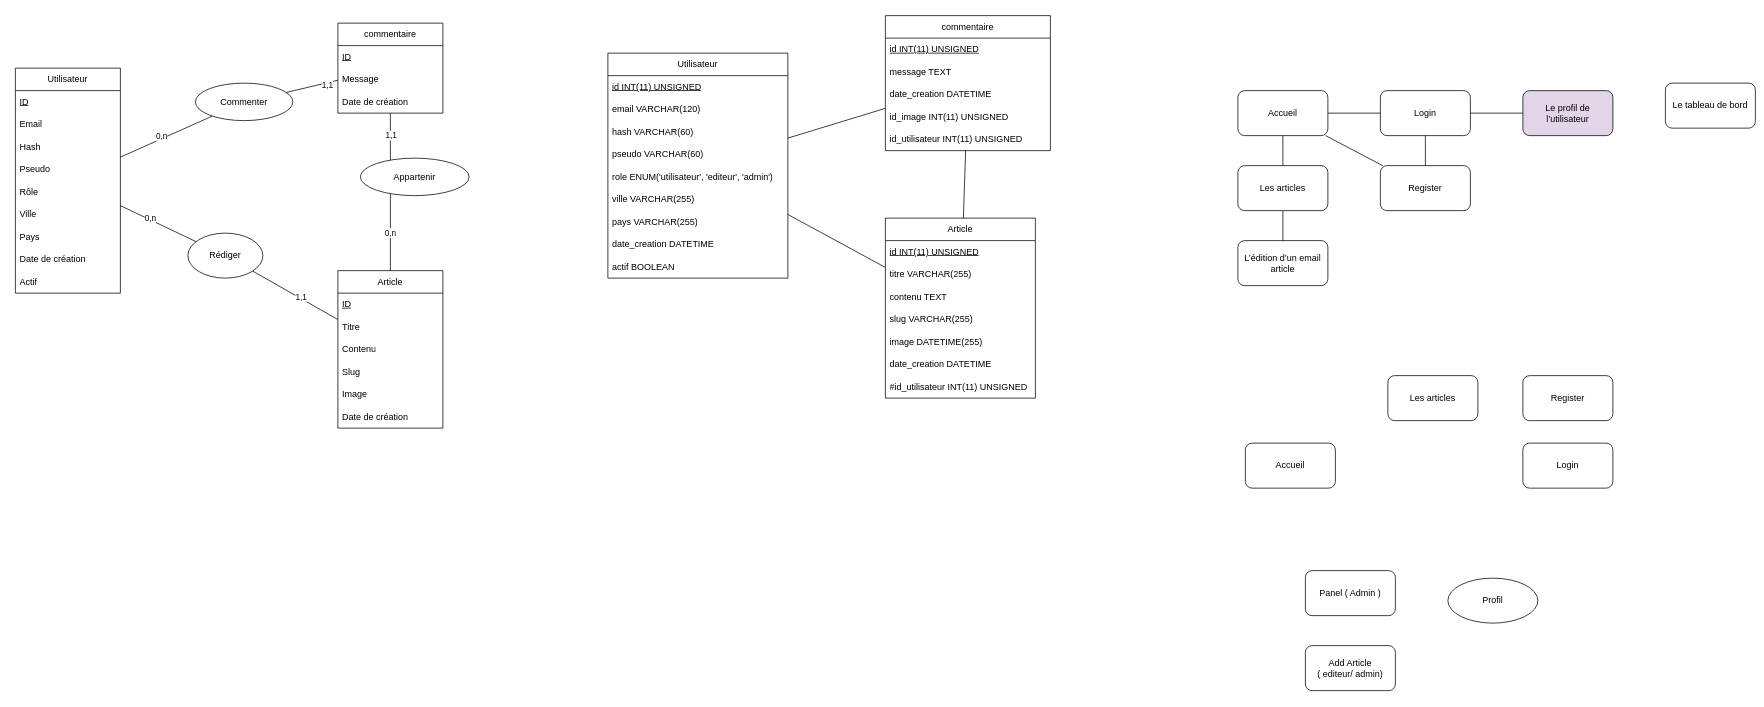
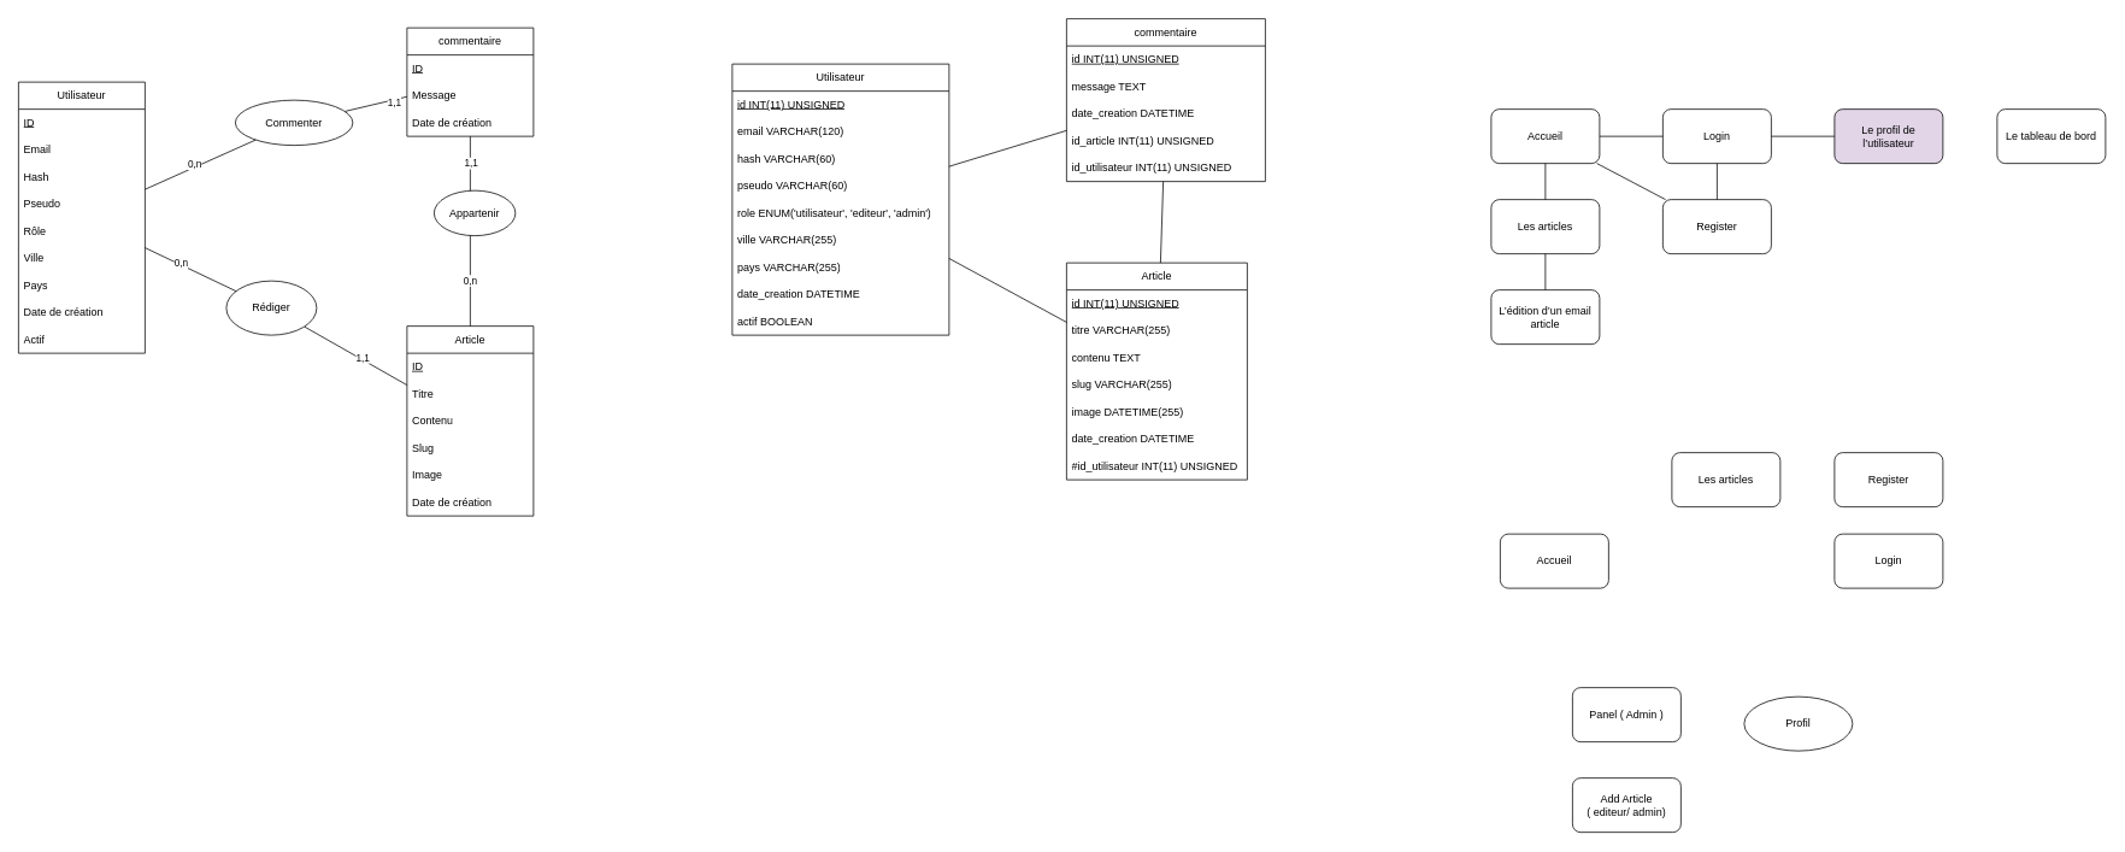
- <mxCell id="35" value="Le tableau de bord" style="rounded=1;whiteSpace=wrap;html=1;" parent="1" vertex="1"><mxGeometry x="2220" y="110" width="120" height="60" as="geometry" /></mxCell>
+ <mxCell id="35" value="Le tableau de bord" style="rounded=1;whiteSpace=wrap;html=1;" parent="1" vertex="1"><mxGeometry x="2210" y="120" width="120" height="60" as="geometry" /></mxCell>
- <mxCell id="24" value="id_image INT(11) UNSIGNED" style="text;strokeColor=none;fillColor=none;align=left;verticalAlign=middle;spacingLeft=4;spacingRight=4;overflow=hidden;points=[[0,0.5],[1,0.5]];portConstraint=eastwest;rotatable=0;whiteSpace=wrap;html=1;" parent="20" vertex="1"><mxGeometry y="120" width="220" height="30" as="geometry" /></mxCell>
+ <mxCell id="24" value="id_article INT(11) UNSIGNED" style="text;strokeColor=none;fillColor=none;align=left;verticalAlign=middle;spacingLeft=4;spacingRight=4;overflow=hidden;points=[[0,0.5],[1,0.5]];portConstraint=eastwest;rotatable=0;whiteSpace=wrap;html=1;" parent="20" vertex="1"><mxGeometry y="120" width="220" height="30" as="geometry" /></mxCell>
- <mxCell id="76" value="Appartenir" style="ellipse;whiteSpace=wrap;html=1;" parent="1" vertex="1"><mxGeometry x="480" y="210" width="145" height="50" as="geometry" /></mxCell>
+ <mxCell id="76" value="Appartenir" style="ellipse;whiteSpace=wrap;html=1;" parent="1" vertex="1"><mxGeometry x="480" y="210" width="90" height="50" as="geometry" /></mxCell>
